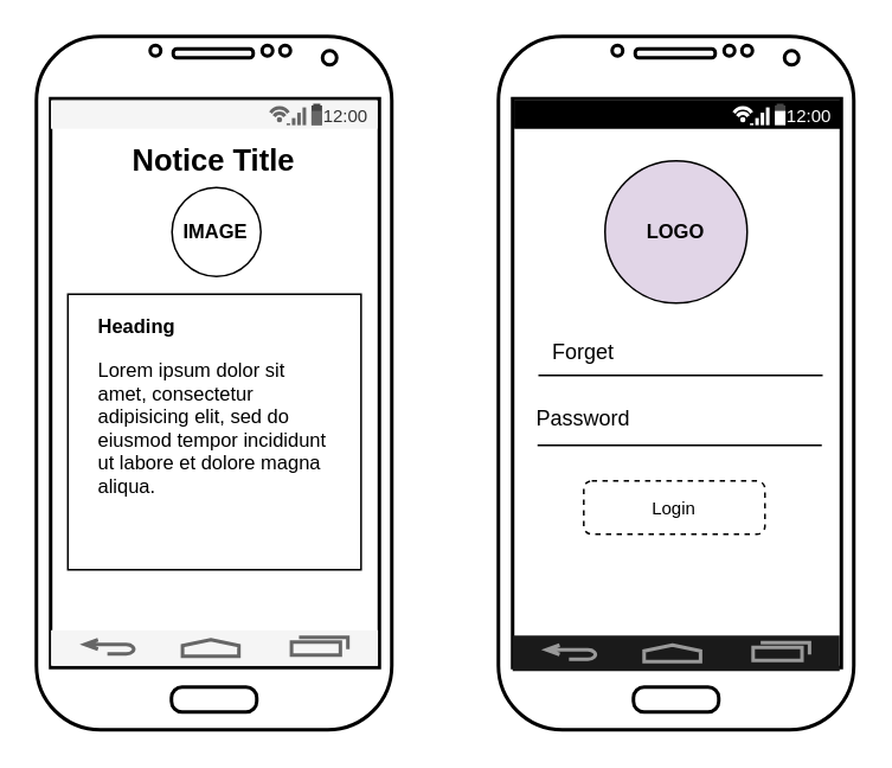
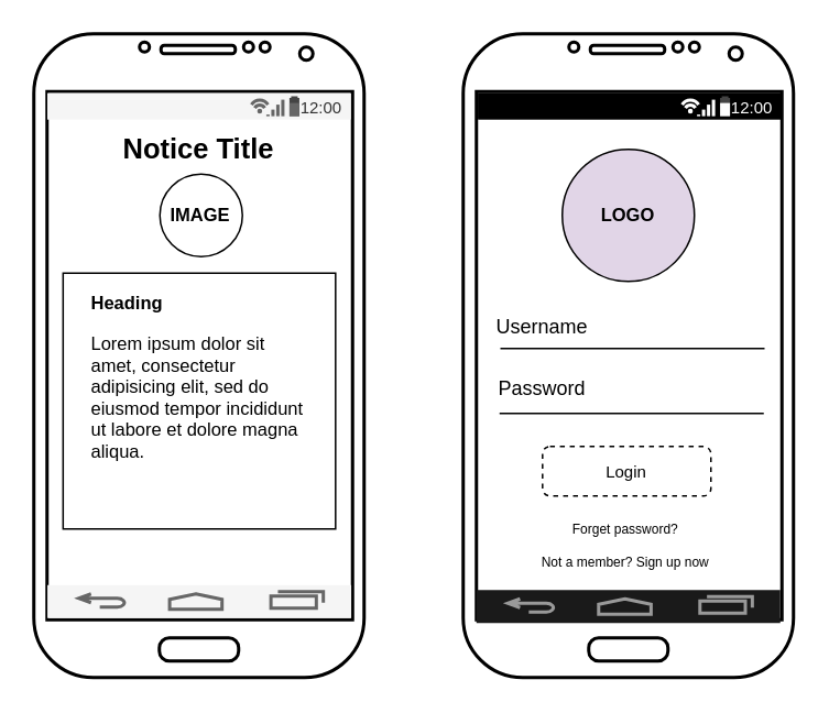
- <mxCell id="6" value="Forget" style="text;html=1;strokeColor=none;fillColor=none;align=center;verticalAlign=middle;whiteSpace=wrap;rounded=0;" parent="1" vertex="1"><mxGeometry x="308" y="188" width="40" height="20" as="geometry" /></mxCell>
+ <mxCell id="6" value="Username" style="text;html=1;strokeColor=none;fillColor=none;align=center;verticalAlign=middle;whiteSpace=wrap;rounded=0;" parent="1" vertex="1"><mxGeometry x="308" y="188" width="40" height="20" as="geometry" /></mxCell>
+ <mxCell id="8" value="Forget password?" style="text;html=1;strokeColor=none;fillColor=none;align=center;verticalAlign=middle;whiteSpace=wrap;rounded=0;fontSize=8;" parent="1" vertex="1"><mxGeometry x="319.37" y="310" width="119.29" height="20" as="geometry" /></mxCell>
+ <mxCell id="12" value="Not a member? Sign up now" style="text;html=1;strokeColor=none;fillColor=none;align=center;verticalAlign=middle;whiteSpace=wrap;rounded=0;fontSize=8;" parent="1" vertex="1"><mxGeometry x="319.37" y="330" width="119.29" height="20" as="geometry" /></mxCell>
